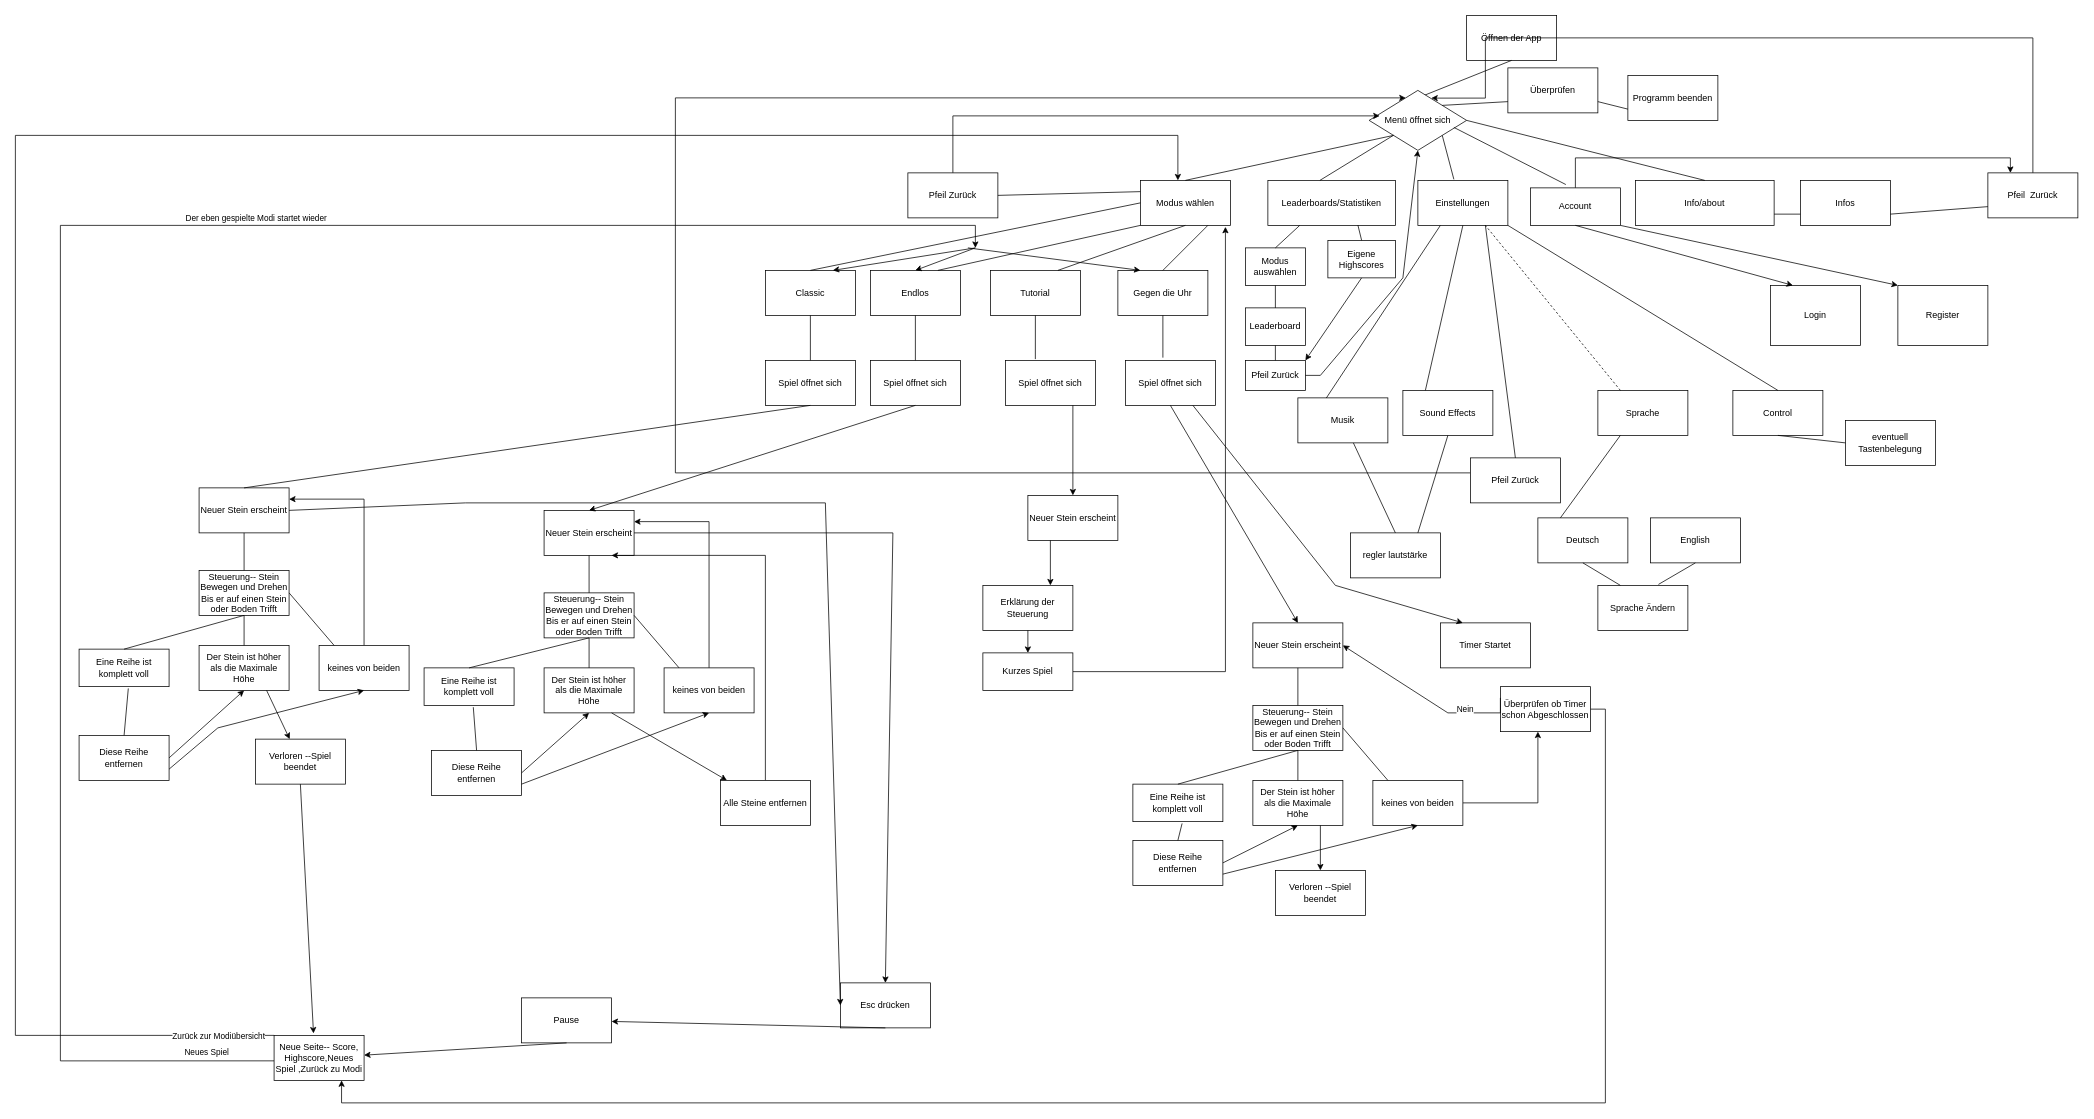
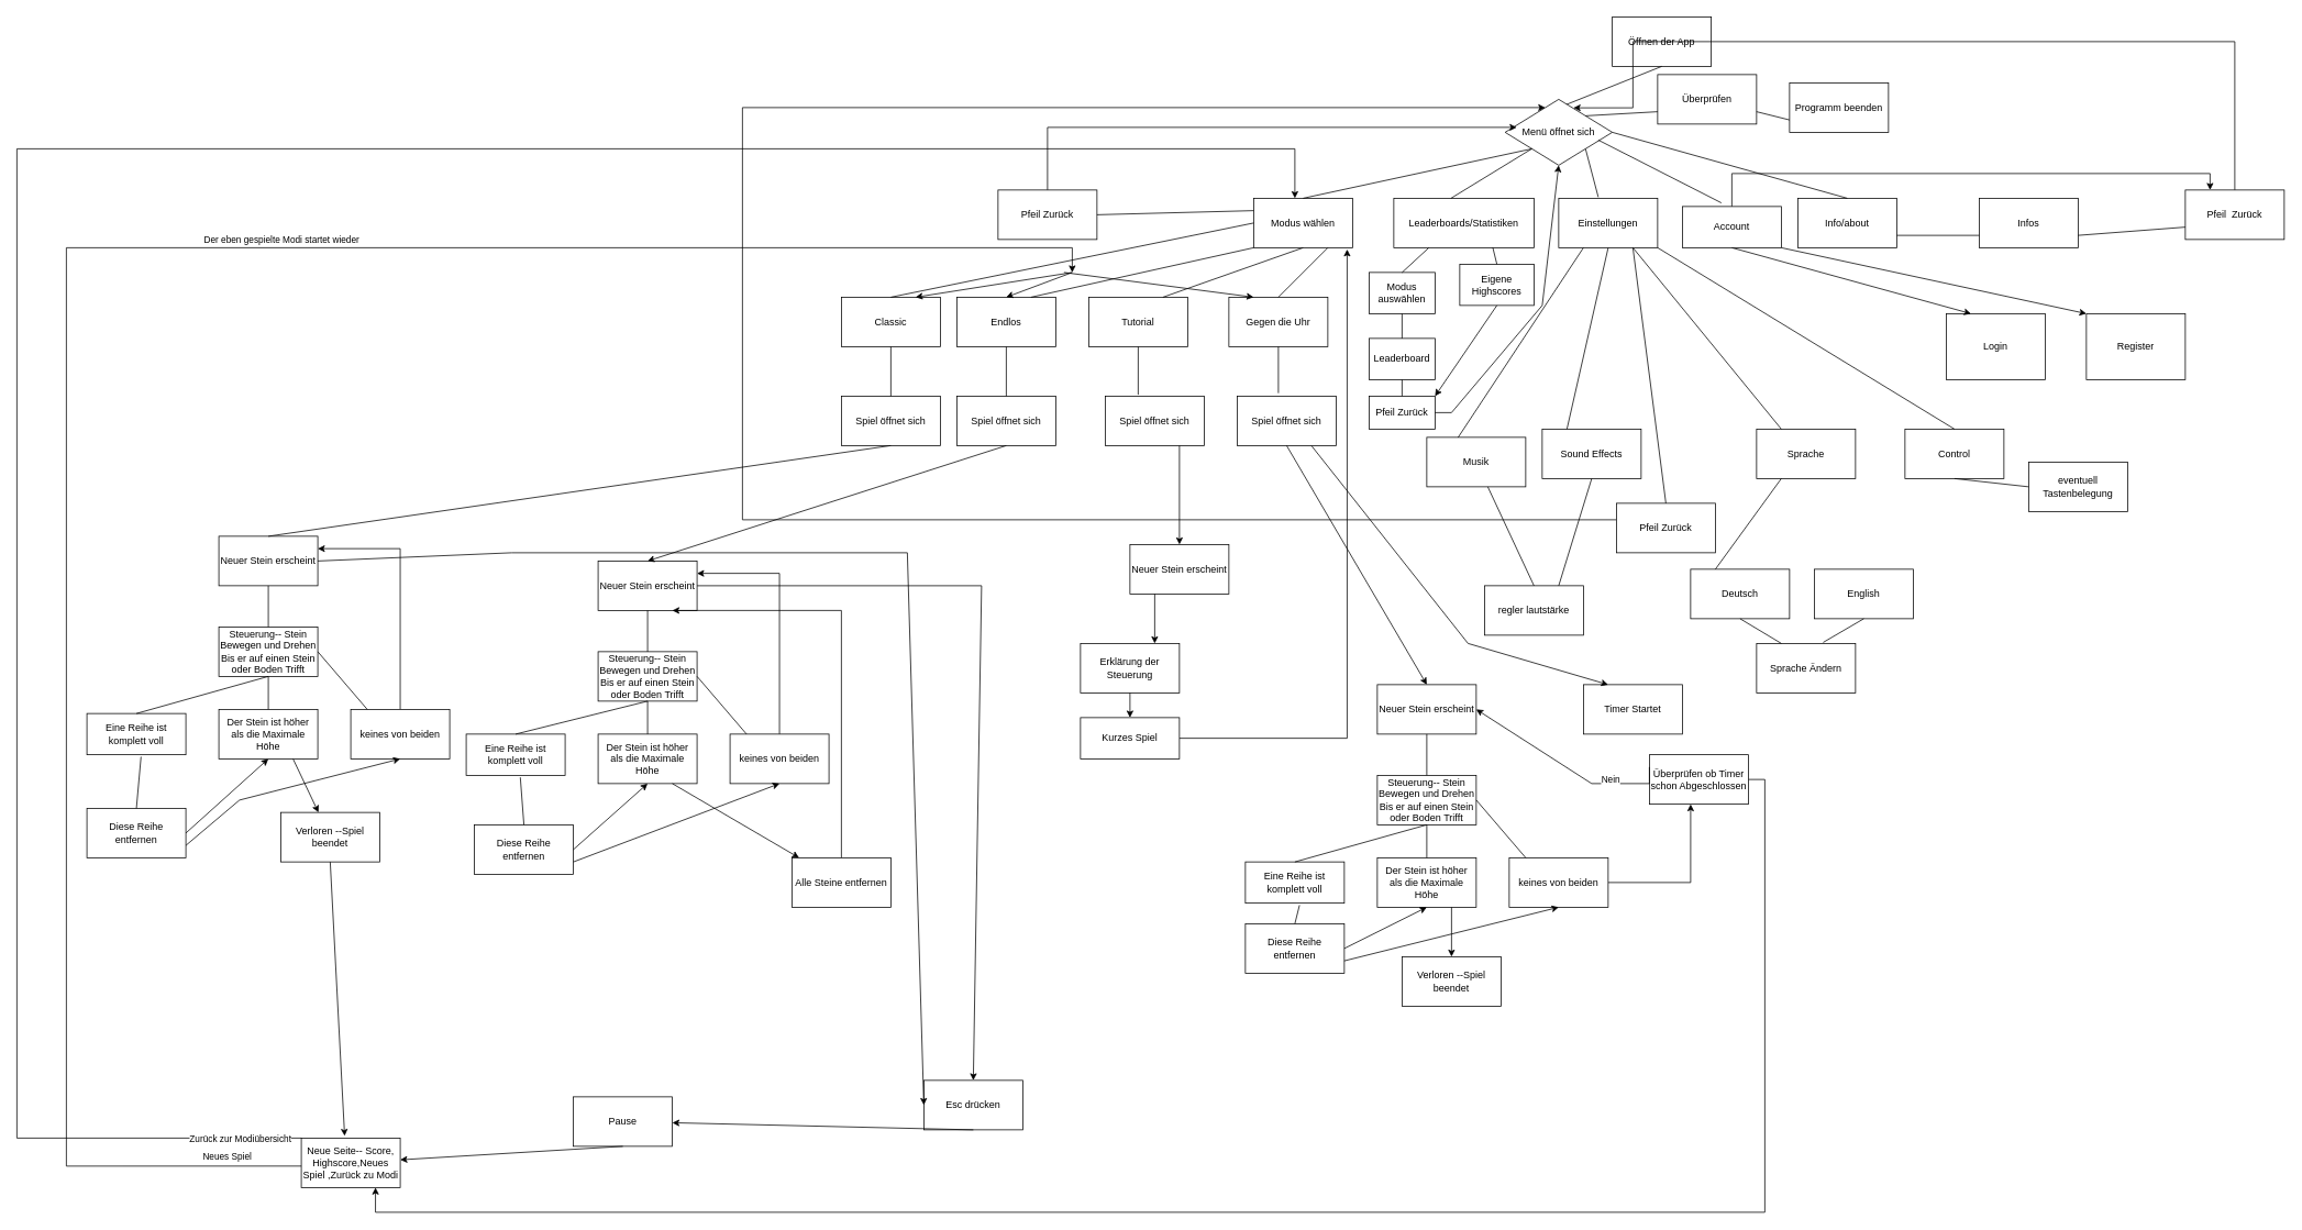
- <mxCell id="9" value="Info/about" style="rounded=0;whiteSpace=wrap;html=1;direction=west;" parent="1" vertex="1"><mxGeometry x="2180" y="240" width="185" height="60" as="geometry" /></mxCell>
+ <mxCell id="9" value="Info/about" style="rounded=0;whiteSpace=wrap;html=1;direction=west;" parent="1" vertex="1"><mxGeometry x="2180" y="240" width="120" height="60" as="geometry" /></mxCell>
- <mxCell id="34" value="" style="endArrow=none;html=1;rounded=0;entryX=0.25;entryY=0;entryDx=0;entryDy=0;exitX=0.25;exitY=0;exitDx=0;exitDy=0;dashed=1;" parent="1" source="31" target="7" edge="1"><mxGeometry width="50" height="50" relative="1" as="geometry"><mxPoint x="2240" y="400" as="sourcePoint" /><mxPoint x="2290" y="350" as="targetPoint" /></mxGeometry></mxCell>
+ <mxCell id="34" value="" style="endArrow=none;html=1;rounded=0;entryX=0.25;entryY=0;entryDx=0;entryDy=0;exitX=0.25;exitY=0;exitDx=0;exitDy=0;" parent="1" source="31" target="7" edge="1"><mxGeometry width="50" height="50" relative="1" as="geometry"><mxPoint x="2240" y="400" as="sourcePoint" /><mxPoint x="2290" y="350" as="targetPoint" /></mxGeometry></mxCell>
